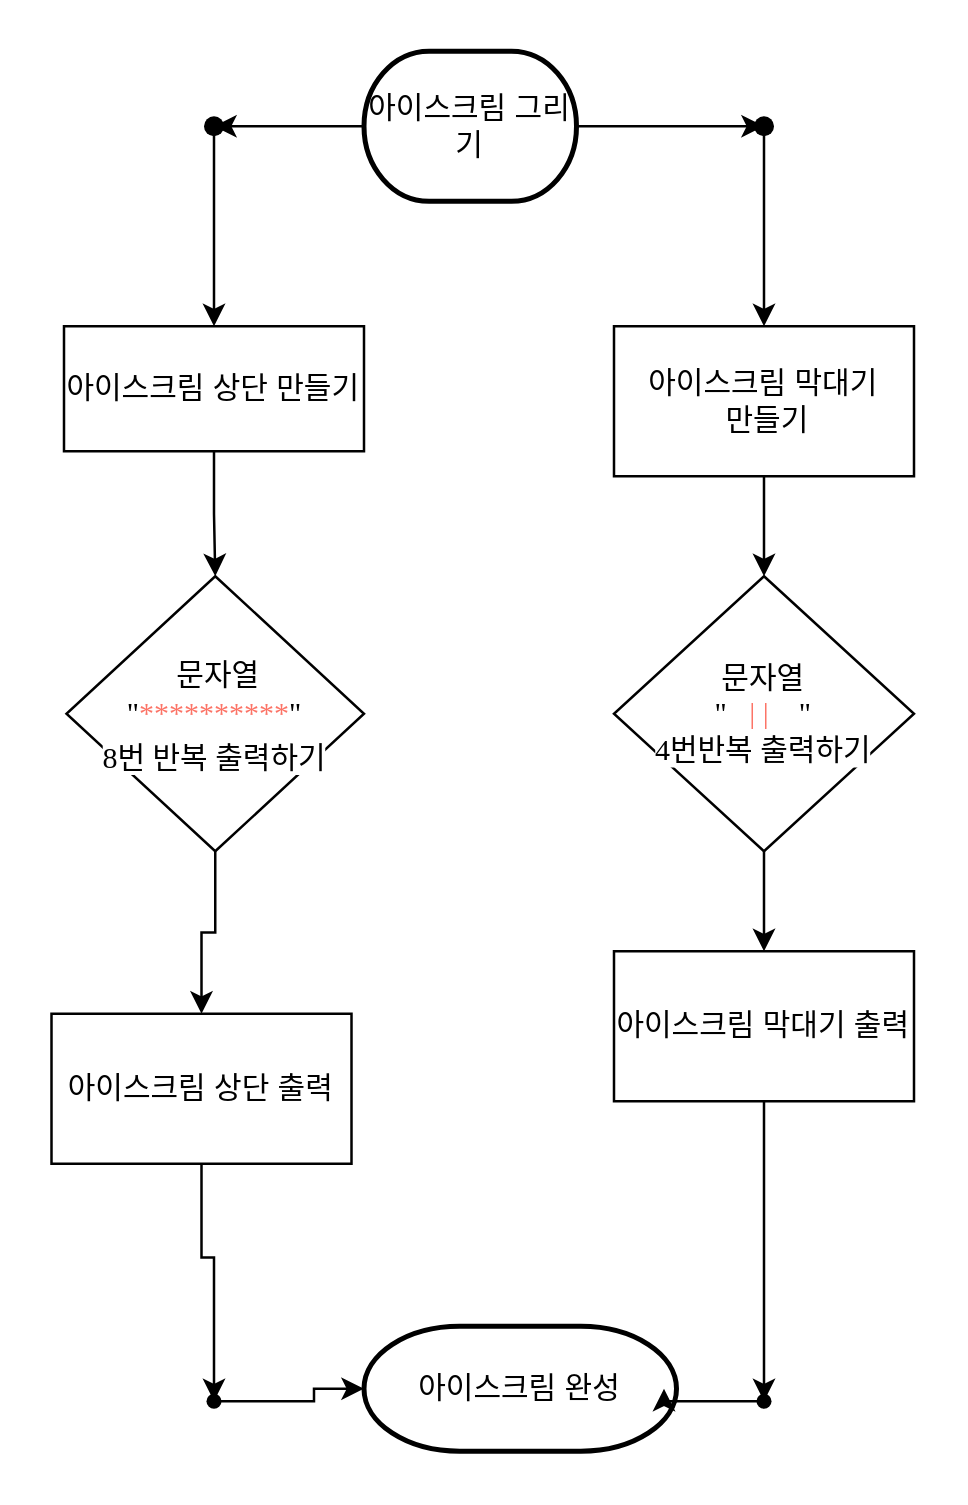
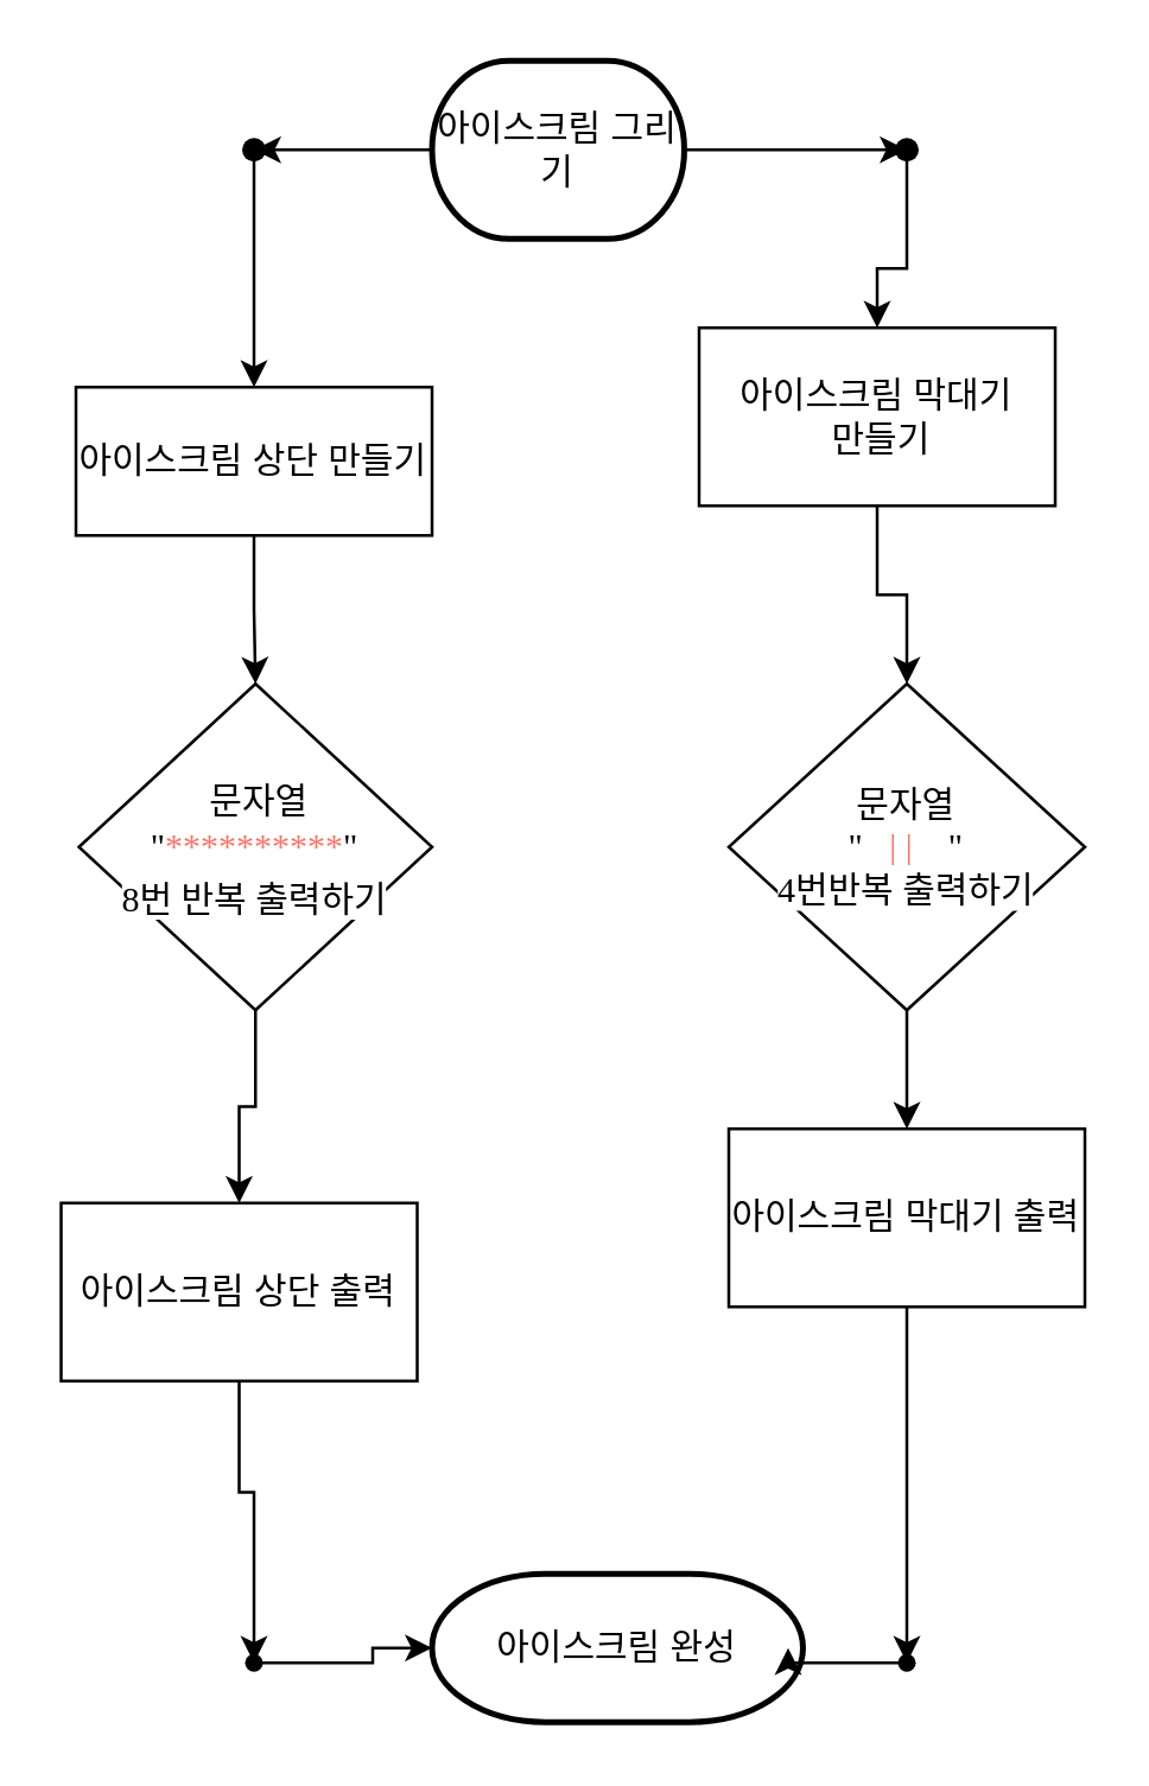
- <mxCell id="13" value="아이스크림 막대기&lt;br&gt;&amp;nbsp;만들기" style="rounded=0;whiteSpace=wrap;html=1;" vertex="1" parent="1"><mxGeometry x="245" y="130" width="120" height="60" as="geometry" /></mxCell>
+ <mxCell id="13" value="아이스크림 막대기&lt;br&gt;&amp;nbsp;만들기" style="rounded=0;whiteSpace=wrap;html=1;" vertex="1" parent="1"><mxGeometry x="235" y="110" width="120" height="60" as="geometry" /></mxCell>
